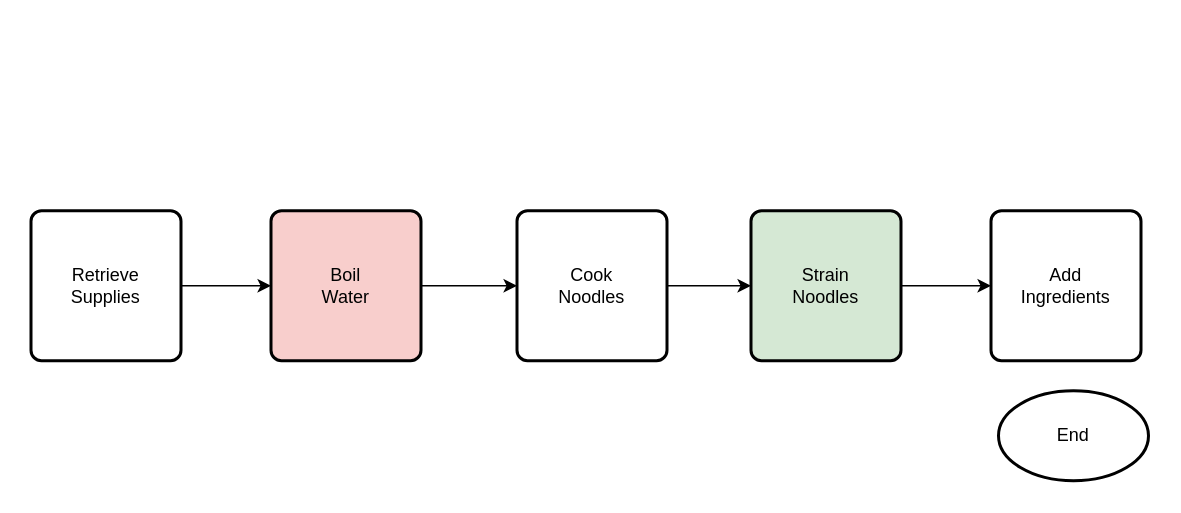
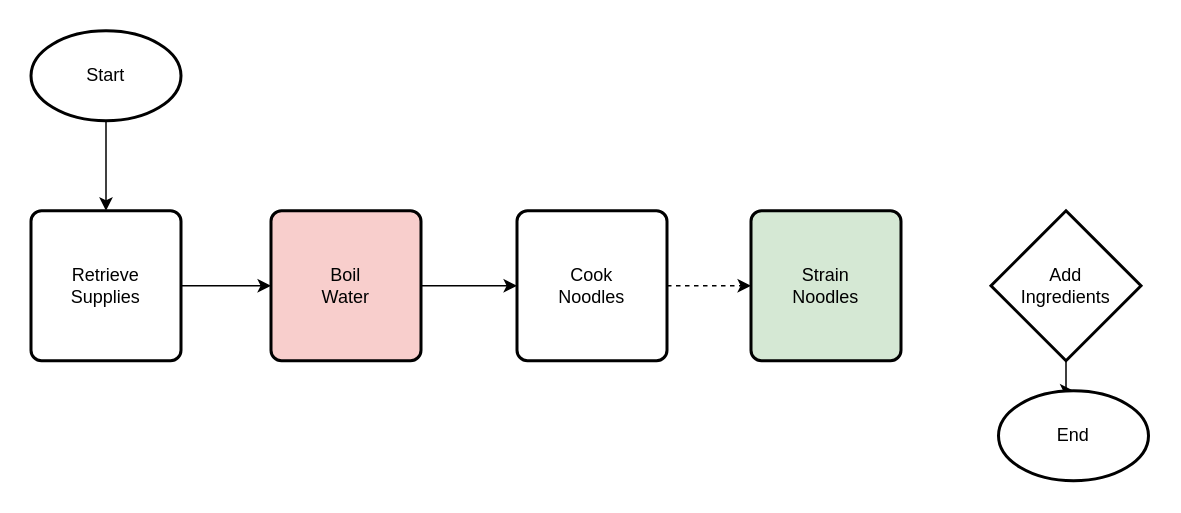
+ <mxCell id="3" value="Start" style="strokeWidth=2;html=1;shape=mxgraph.flowchart.start_1;whiteSpace=wrap;" vertex="1" parent="1"><mxGeometry x="20" y="20" width="100" height="60" as="geometry" /></mxCell>
+ <mxCell id="2" value="" style="edgeStyle=orthogonalEdgeStyle;rounded=0;orthogonalLoop=1;jettySize=auto;html=1;" edge="1" parent="1" source="3" target="5"><mxGeometry relative="1" as="geometry" /></mxCell>
- <mxCell id="8" value="" style="edgeStyle=orthogonalEdgeStyle;rounded=0;orthogonalLoop=1;jettySize=auto;html=1;" edge="1" parent="1" source="9" target="7"><mxGeometry relative="1" as="geometry" /></mxCell>
+ <mxCell id="8" value="" style="edgeStyle=orthogonalEdgeStyle;rounded=0;orthogonalLoop=1;jettySize=auto;html=1;dashed=1;" edge="1" parent="1" source="9" target="7"><mxGeometry relative="1" as="geometry" /></mxCell>
- <mxCell id="6" value="" style="edgeStyle=orthogonalEdgeStyle;rounded=0;orthogonalLoop=1;jettySize=auto;html=1;" edge="1" parent="1" source="7" target="13"><mxGeometry relative="1" as="geometry" /></mxCell>
- <mxCell id="13" value="Add&lt;br&gt;Ingredients" style="rounded=1;whiteSpace=wrap;html=1;absoluteArcSize=1;arcSize=14;strokeWidth=2;" vertex="1" parent="1"><mxGeometry x="660" y="140" width="100" height="100" as="geometry" /></mxCell>
+ <mxCell id="13" value="Add&lt;br&gt;Ingredients" style="rhombus;whiteSpace=wrap;html=1;absoluteArcSize=1;arcSize=14;strokeWidth=2;" vertex="1" parent="1"><mxGeometry x="660" y="140" width="100" height="100" as="geometry" /></mxCell>
+ <mxCell id="12" value="" style="edgeStyle=orthogonalEdgeStyle;rounded=0;orthogonalLoop=1;jettySize=auto;html=1;" edge="1" parent="1" source="13" target="14"><mxGeometry relative="1" as="geometry" /></mxCell>
